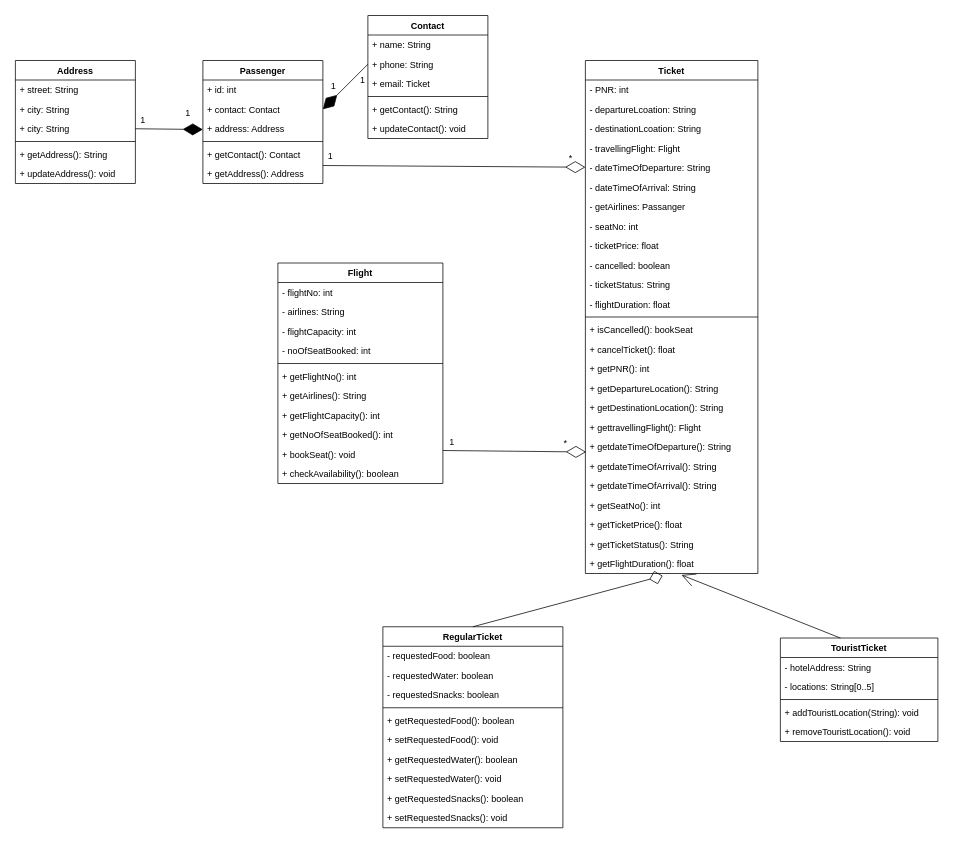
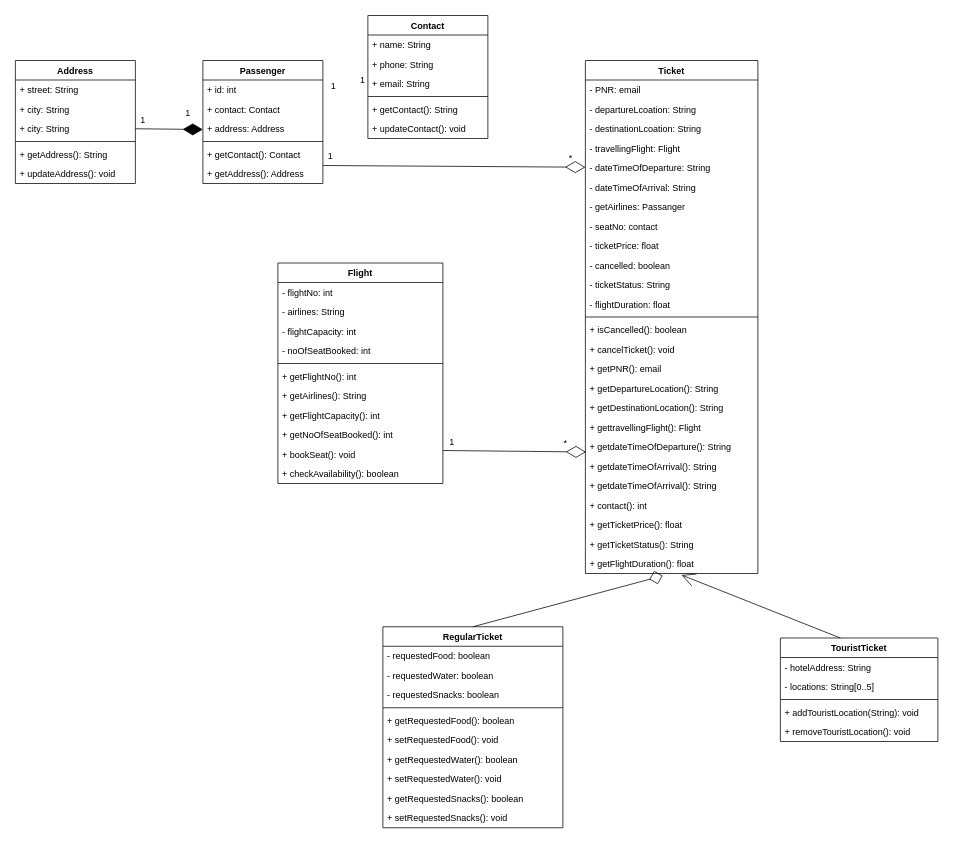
- <mxCell id="24" value="" style="endArrow=diamondThin;endFill=1;endSize=24;html=1;rounded=0;exitX=0;exitY=0.5;exitDx=0;exitDy=0;entryX=1;entryY=0.5;entryDx=0;entryDy=0;" edge="1" parent="1" source="19" target="4"><mxGeometry width="160" relative="1" as="geometry"><mxPoint x="190" y="181" as="sourcePoint" /><mxPoint x="280" y="182" as="targetPoint" /></mxGeometry></mxCell>
- <mxCell id="20" value="+ email: Ticket" style="text;strokeColor=none;fillColor=none;align=left;verticalAlign=top;spacingLeft=4;spacingRight=4;overflow=hidden;rotatable=0;points=[[0,0.5],[1,0.5]];portConstraint=eastwest;" vertex="1" parent="17"><mxGeometry y="78" width="160" height="26" as="geometry" /></mxCell>
+ <mxCell id="20" value="+ email: String" style="text;strokeColor=none;fillColor=none;align=left;verticalAlign=top;spacingLeft=4;spacingRight=4;overflow=hidden;rotatable=0;points=[[0,0.5],[1,0.5]];portConstraint=eastwest;" vertex="1" parent="17"><mxGeometry y="78" width="160" height="26" as="geometry" /></mxCell>
- <mxCell id="38" value="- PNR: int" style="text;strokeColor=none;fillColor=none;align=left;verticalAlign=top;spacingLeft=4;spacingRight=4;overflow=hidden;rotatable=0;points=[[0,0.5],[1,0.5]];portConstraint=eastwest;" vertex="1" parent="37"><mxGeometry y="26" width="230" height="26" as="geometry" /></mxCell>
+ <mxCell id="38" value="- PNR: email" style="text;strokeColor=none;fillColor=none;align=left;verticalAlign=top;spacingLeft=4;spacingRight=4;overflow=hidden;rotatable=0;points=[[0,0.5],[1,0.5]];portConstraint=eastwest;" vertex="1" parent="37"><mxGeometry y="26" width="230" height="26" as="geometry" /></mxCell>
- <mxCell id="45" value="- seatNo: int" style="text;strokeColor=none;fillColor=none;align=left;verticalAlign=top;spacingLeft=4;spacingRight=4;overflow=hidden;rotatable=0;points=[[0,0.5],[1,0.5]];portConstraint=eastwest;" vertex="1" parent="37"><mxGeometry y="208" width="230" height="26" as="geometry" /></mxCell>
+ <mxCell id="45" value="- seatNo: contact" style="text;strokeColor=none;fillColor=none;align=left;verticalAlign=top;spacingLeft=4;spacingRight=4;overflow=hidden;rotatable=0;points=[[0,0.5],[1,0.5]];portConstraint=eastwest;" vertex="1" parent="37"><mxGeometry y="208" width="230" height="26" as="geometry" /></mxCell>
- <mxCell id="51" value="+ isCancelled(): bookSeat" style="text;strokeColor=none;fillColor=none;align=left;verticalAlign=top;spacingLeft=4;spacingRight=4;overflow=hidden;rotatable=0;points=[[0,0.5],[1,0.5]];portConstraint=eastwest;" vertex="1" parent="37"><mxGeometry y="346" width="230" height="26" as="geometry" /></mxCell>
+ <mxCell id="51" value="+ isCancelled(): boolean" style="text;strokeColor=none;fillColor=none;align=left;verticalAlign=top;spacingLeft=4;spacingRight=4;overflow=hidden;rotatable=0;points=[[0,0.5],[1,0.5]];portConstraint=eastwest;" vertex="1" parent="37"><mxGeometry y="346" width="230" height="26" as="geometry" /></mxCell>
- <mxCell id="52" value="+ cancelTicket(): float" style="text;strokeColor=none;fillColor=none;align=left;verticalAlign=top;spacingLeft=4;spacingRight=4;overflow=hidden;rotatable=0;points=[[0,0.5],[1,0.5]];portConstraint=eastwest;" vertex="1" parent="37"><mxGeometry y="372" width="230" height="26" as="geometry" /></mxCell>
+ <mxCell id="52" value="+ cancelTicket(): void" style="text;strokeColor=none;fillColor=none;align=left;verticalAlign=top;spacingLeft=4;spacingRight=4;overflow=hidden;rotatable=0;points=[[0,0.5],[1,0.5]];portConstraint=eastwest;" vertex="1" parent="37"><mxGeometry y="372" width="230" height="26" as="geometry" /></mxCell>
- <mxCell id="53" value="+ getPNR(): int" style="text;strokeColor=none;fillColor=none;align=left;verticalAlign=top;spacingLeft=4;spacingRight=4;overflow=hidden;rotatable=0;points=[[0,0.5],[1,0.5]];portConstraint=eastwest;" vertex="1" parent="37"><mxGeometry y="398" width="230" height="26" as="geometry" /></mxCell>
+ <mxCell id="53" value="+ getPNR(): email" style="text;strokeColor=none;fillColor=none;align=left;verticalAlign=top;spacingLeft=4;spacingRight=4;overflow=hidden;rotatable=0;points=[[0,0.5],[1,0.5]];portConstraint=eastwest;" vertex="1" parent="37"><mxGeometry y="398" width="230" height="26" as="geometry" /></mxCell>
- <mxCell id="60" value="+ getSeatNo(): int" style="text;strokeColor=none;fillColor=none;align=left;verticalAlign=top;spacingLeft=4;spacingRight=4;overflow=hidden;rotatable=0;points=[[0,0.5],[1,0.5]];portConstraint=eastwest;" vertex="1" parent="37"><mxGeometry y="580" width="230" height="26" as="geometry" /></mxCell>
+ <mxCell id="60" value="+ contact(): int" style="text;strokeColor=none;fillColor=none;align=left;verticalAlign=top;spacingLeft=4;spacingRight=4;overflow=hidden;rotatable=0;points=[[0,0.5],[1,0.5]];portConstraint=eastwest;" vertex="1" parent="37"><mxGeometry y="580" width="230" height="26" as="geometry" /></mxCell>
